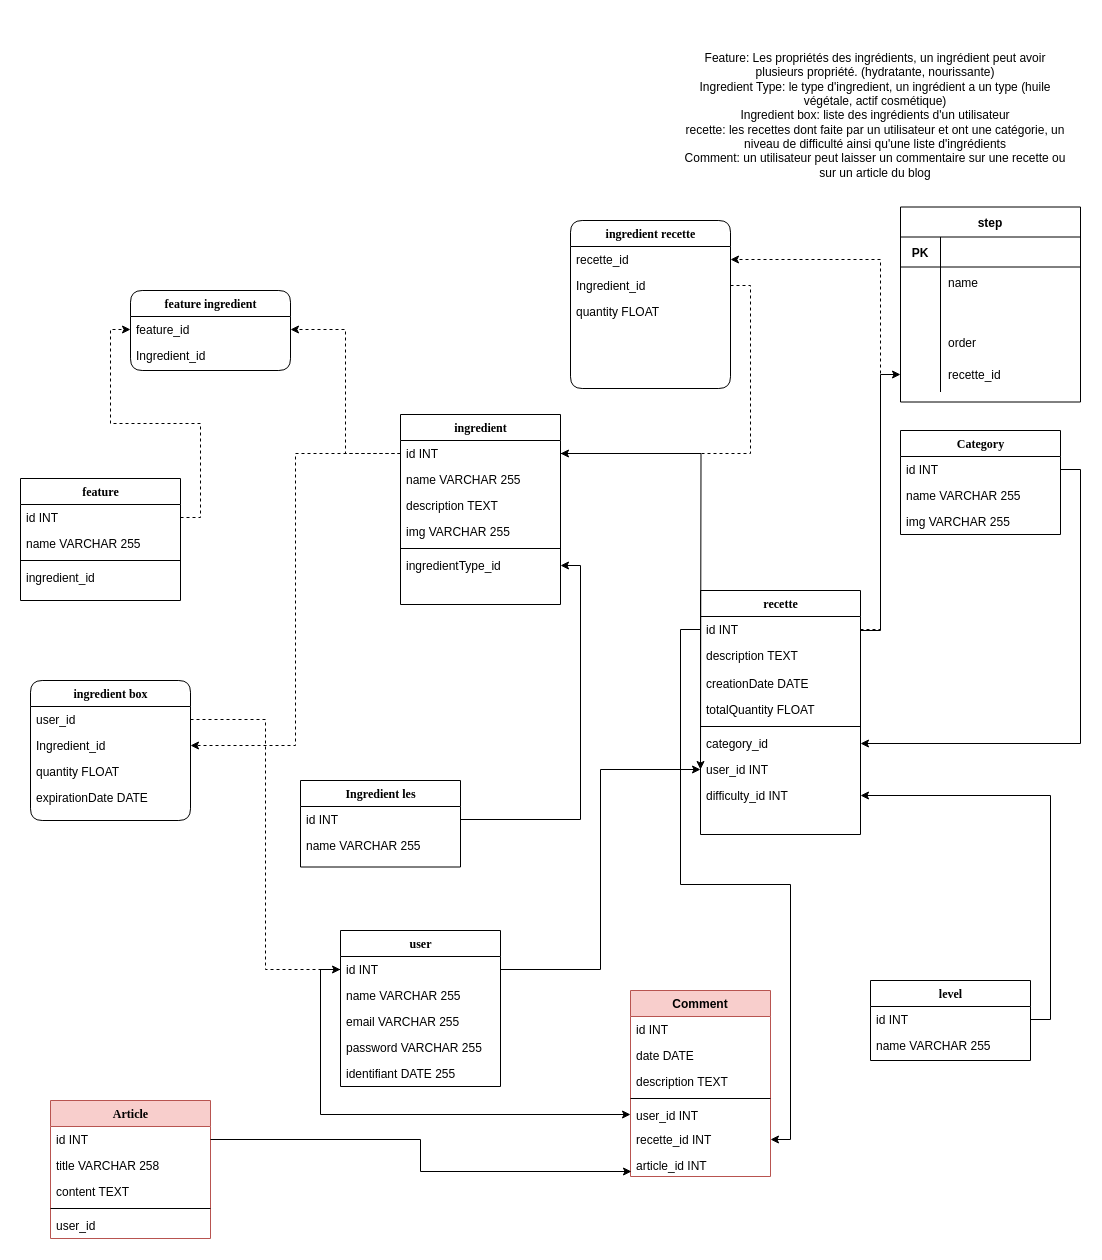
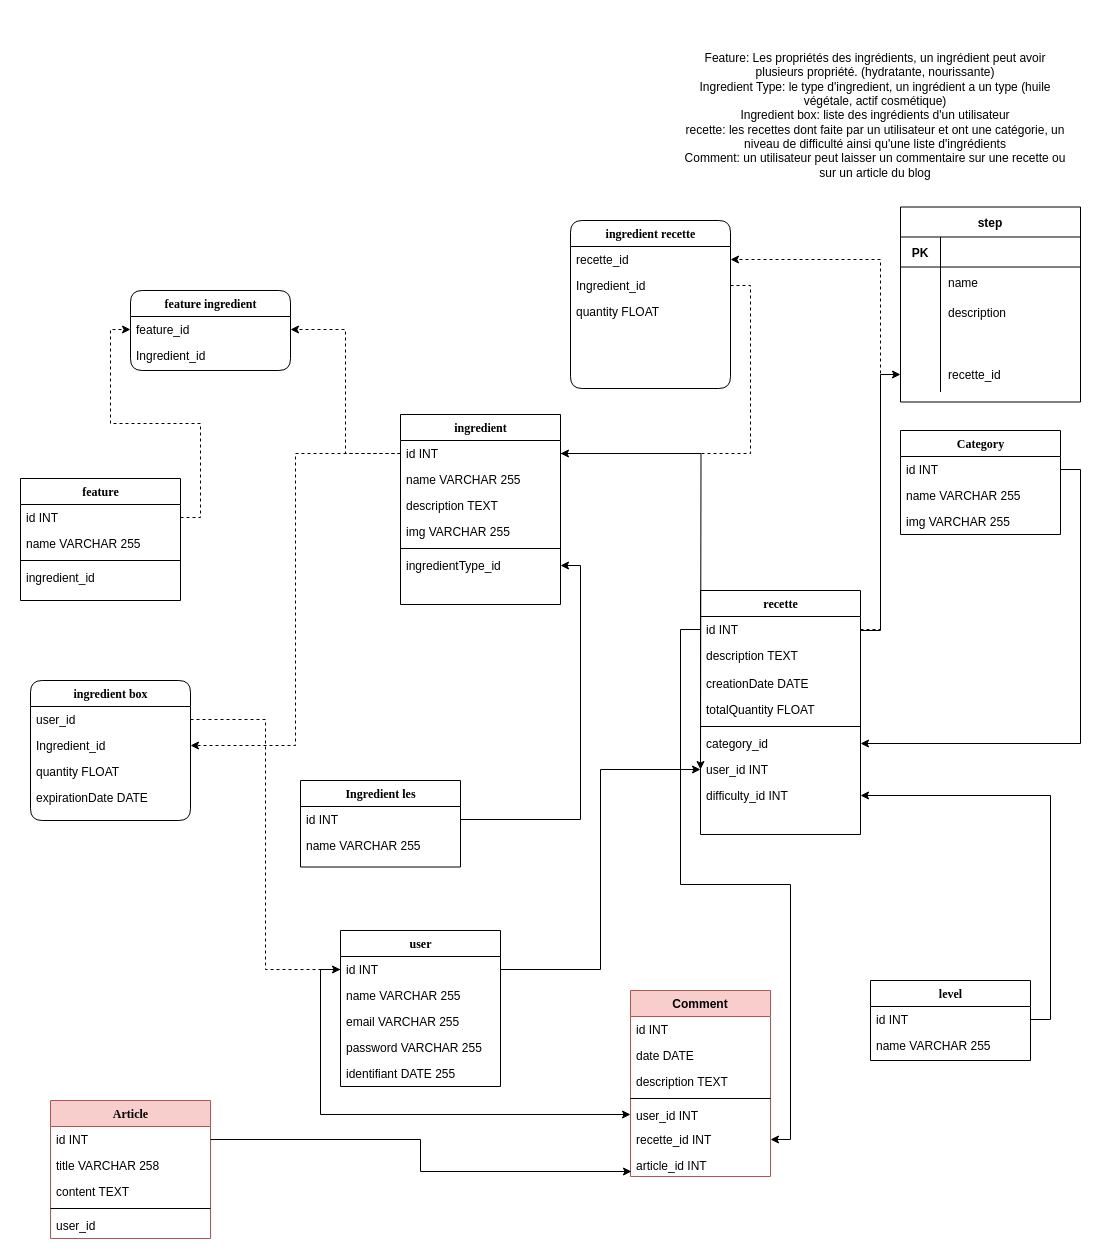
+ <mxCell id="88" value="description" style="shape=partialRectangle;connectable=0;fillColor=none;top=0;left=0;bottom=0;right=0;align=left;spacingLeft=6;overflow=hidden;" parent="86" vertex="1"><mxGeometry x="40" width="140" height="30" as="geometry" /></mxCell>
- <mxCell id="91" value="order" style="shape=partialRectangle;connectable=0;fillColor=none;top=0;left=0;bottom=0;right=0;align=left;spacingLeft=6;overflow=hidden;" parent="89" vertex="1"><mxGeometry x="40" width="140" height="30" as="geometry" /></mxCell>
